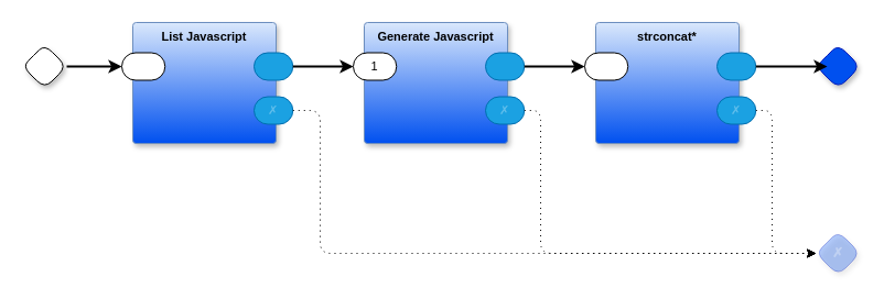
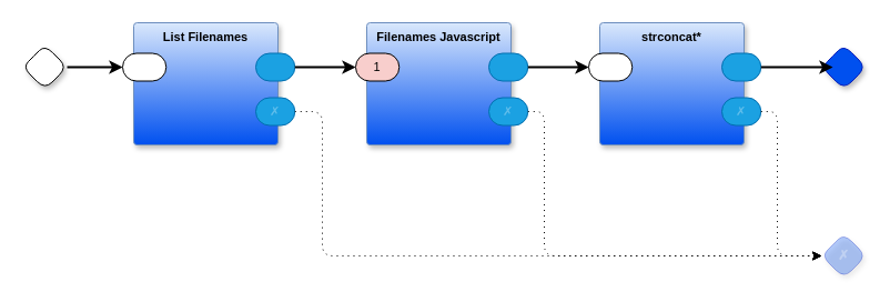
- <mxCell id="5" value="List Javascript" style="rounded=1;sketch=0;container=1;recursiveResize=0;verticalAlign=top;arcSize=6;fontStyle=1;autosize=0;points=[];absoluteArcSize=1;shadow=1;strokeColor=#6c8ebf;fillColor=#DAE8FC;fontFamily=Helvetica;fontSize=11;labelBackgroundColor=none;gradientColor=#0050EF;" parent="1" vertex="1"><mxGeometry x="120" y="20" width="130" height="110" as="geometry"><mxRectangle x="-98" y="-1230" width="99" height="26" as="alternateBounds" /></mxGeometry></mxCell>
+ <mxCell id="5" value="List Filenames" style="rounded=1;sketch=0;container=1;recursiveResize=0;verticalAlign=top;arcSize=6;fontStyle=1;autosize=0;points=[];absoluteArcSize=1;shadow=1;strokeColor=#6c8ebf;fillColor=#DAE8FC;fontFamily=Helvetica;fontSize=11;labelBackgroundColor=none;gradientColor=#0050EF;" parent="1" vertex="1"><mxGeometry x="120" y="20" width="130" height="110" as="geometry"><mxRectangle x="-98" y="-1230" width="99" height="26" as="alternateBounds" /></mxGeometry></mxCell>
- <mxCell id="12" value="Generate Javascript" style="rounded=1;sketch=0;container=1;recursiveResize=0;verticalAlign=top;arcSize=6;fontStyle=1;autosize=0;points=[];absoluteArcSize=1;shadow=1;strokeColor=#6c8ebf;fillColor=#DAE8FC;fontFamily=Helvetica;fontSize=11;labelBackgroundColor=none;gradientColor=#0050EF;" parent="1" vertex="1"><mxGeometry x="330" y="20" width="130" height="110" as="geometry"><mxRectangle x="-98" y="-1230" width="99" height="26" as="alternateBounds" /></mxGeometry></mxCell>
+ <mxCell id="12" value="Filenames Javascript" style="rounded=1;sketch=0;container=1;recursiveResize=0;verticalAlign=top;arcSize=6;fontStyle=1;autosize=0;points=[];absoluteArcSize=1;shadow=1;strokeColor=#6c8ebf;fillColor=#DAE8FC;fontFamily=Helvetica;fontSize=11;labelBackgroundColor=none;gradientColor=#0050EF;" parent="1" vertex="1"><mxGeometry x="330" y="20" width="130" height="110" as="geometry"><mxRectangle x="-98" y="-1230" width="99" height="26" as="alternateBounds" /></mxGeometry></mxCell>
- <mxCell id="13" value="1" style="rounded=1;whiteSpace=wrap;sketch=0;points=[[0,0.5,0,0,0],[1,0.5,0,0,0]];arcSize=50;fontFamily=Helvetica;fontSize=11;fontColor=default;labelBackgroundColor=none;" parent="12" vertex="1"><mxGeometry x="-10" y="27.5" width="39.25" height="25" as="geometry" /></mxCell>
+ <mxCell id="13" value="1" style="rounded=1;whiteSpace=wrap;sketch=0;points=[[0,0.5,0,0,0],[1,0.5,0,0,0]];arcSize=50;fontFamily=Helvetica;fontSize=11;fontColor=default;labelBackgroundColor=none;fillColor=#f8cecc;" parent="12" vertex="1"><mxGeometry x="-10" y="27.5" width="39.25" height="25" as="geometry" /></mxCell>
